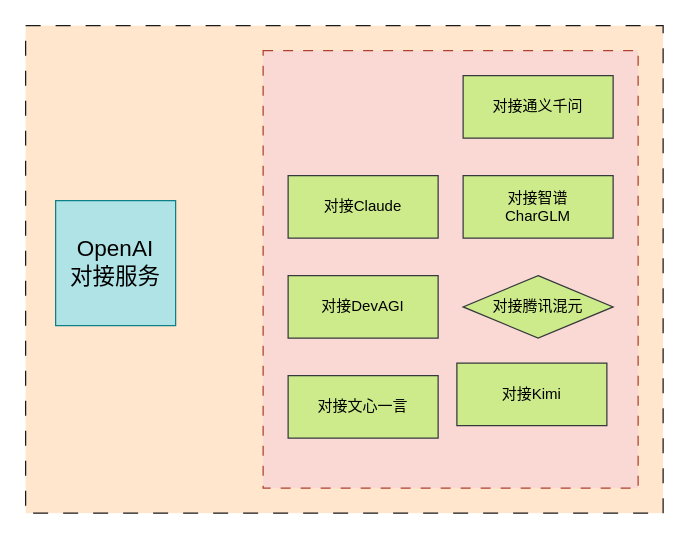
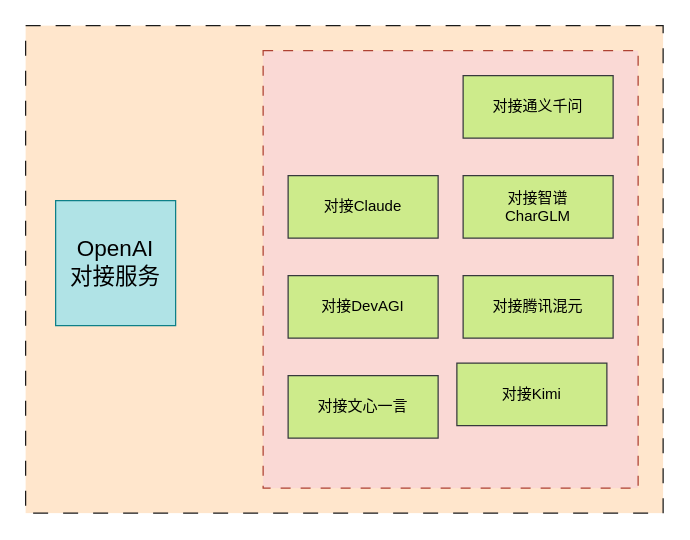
- <mxCell id="10" value="对接腾讯混元" style="rhombus;whiteSpace=wrap;html=1;fillColor=#cdeb8b;strokeColor=#36393d;" vertex="1" parent="1"><mxGeometry x="370" y="220" width="120" height="50" as="geometry" /></mxCell>
+ <mxCell id="10" value="对接腾讯混元" style="rounded=0;whiteSpace=wrap;html=1;fillColor=#cdeb8b;strokeColor=#36393d;" vertex="1" parent="1"><mxGeometry x="370" y="220" width="120" height="50" as="geometry" /></mxCell>
